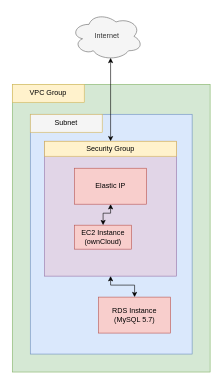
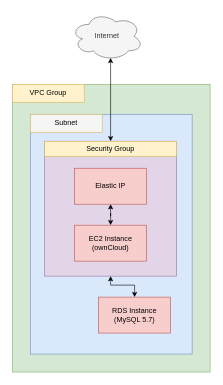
- <mxCell id="8" value="EC2 Instance&lt;br&gt;(ownCloud)" style="rounded=0;whiteSpace=wrap;html=1;fillColor=#f8cecc;strokeColor=#b85450;" parent="1" vertex="1"><mxGeometry x="124" y="375" width="95" height="40" as="geometry" /></mxCell>
+ <mxCell id="8" value="EC2 Instance&lt;br&gt;(ownCloud)" style="rounded=0;whiteSpace=wrap;html=1;fillColor=#f8cecc;strokeColor=#b85450;" parent="1" vertex="1"><mxGeometry x="124" y="375" width="120" height="60" as="geometry" /></mxCell>
